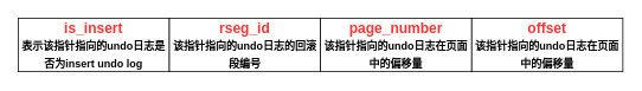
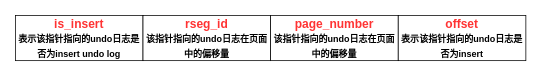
- <mxCell id="3" value="&lt;b style=&quot;font-size: 16px&quot;&gt;&lt;font color=&quot;#ff3333&quot; style=&quot;font-size: 16px&quot;&gt;rseg_id&lt;br&gt;&lt;/font&gt;&lt;font style=&quot;font-size: 12px&quot;&gt;该指针指向的undo日志的回滚段编号&lt;/font&gt;&lt;/b&gt;" style="rounded=0;whiteSpace=wrap;html=1;" vertex="1" parent="1"><mxGeometry x="190" y="20" width="170" height="60" as="geometry" /></mxCell>
+ <mxCell id="3" value="&lt;b style=&quot;font-size: 16px&quot;&gt;&lt;font color=&quot;#ff3333&quot; style=&quot;font-size: 16px&quot;&gt;rseg_id&lt;br&gt;&lt;/font&gt;&lt;font style=&quot;font-size: 12px&quot;&gt;该指针指向的undo日志在页面中的偏移量&lt;/font&gt;&lt;/b&gt;" style="rounded=0;whiteSpace=wrap;html=1;" vertex="1" parent="1"><mxGeometry x="190" y="20" width="170" height="60" as="geometry" /></mxCell>
- <mxCell id="5" value="&lt;b style=&quot;font-size: 16px&quot;&gt;&lt;font color=&quot;#ff3333&quot; style=&quot;font-size: 16px&quot;&gt;offset&lt;br&gt;&lt;/font&gt;&lt;font style=&quot;font-size: 12px&quot;&gt;该指针指向的undo日志在页面中的偏移量&lt;/font&gt;&lt;/b&gt;" style="rounded=0;whiteSpace=wrap;html=1;" vertex="1" parent="1"><mxGeometry x="530" y="20" width="170" height="60" as="geometry" /></mxCell>
+ <mxCell id="5" value="&lt;b style=&quot;font-size: 16px&quot;&gt;&lt;font color=&quot;#ff3333&quot; style=&quot;font-size: 16px&quot;&gt;offset&lt;br&gt;&lt;/font&gt;&lt;font style=&quot;font-size: 12px&quot;&gt;表示该指针指向的undo日志是否为insert&lt;/font&gt;&lt;/b&gt;" style="rounded=0;whiteSpace=wrap;html=1;" vertex="1" parent="1"><mxGeometry x="530" y="20" width="170" height="60" as="geometry" /></mxCell>
